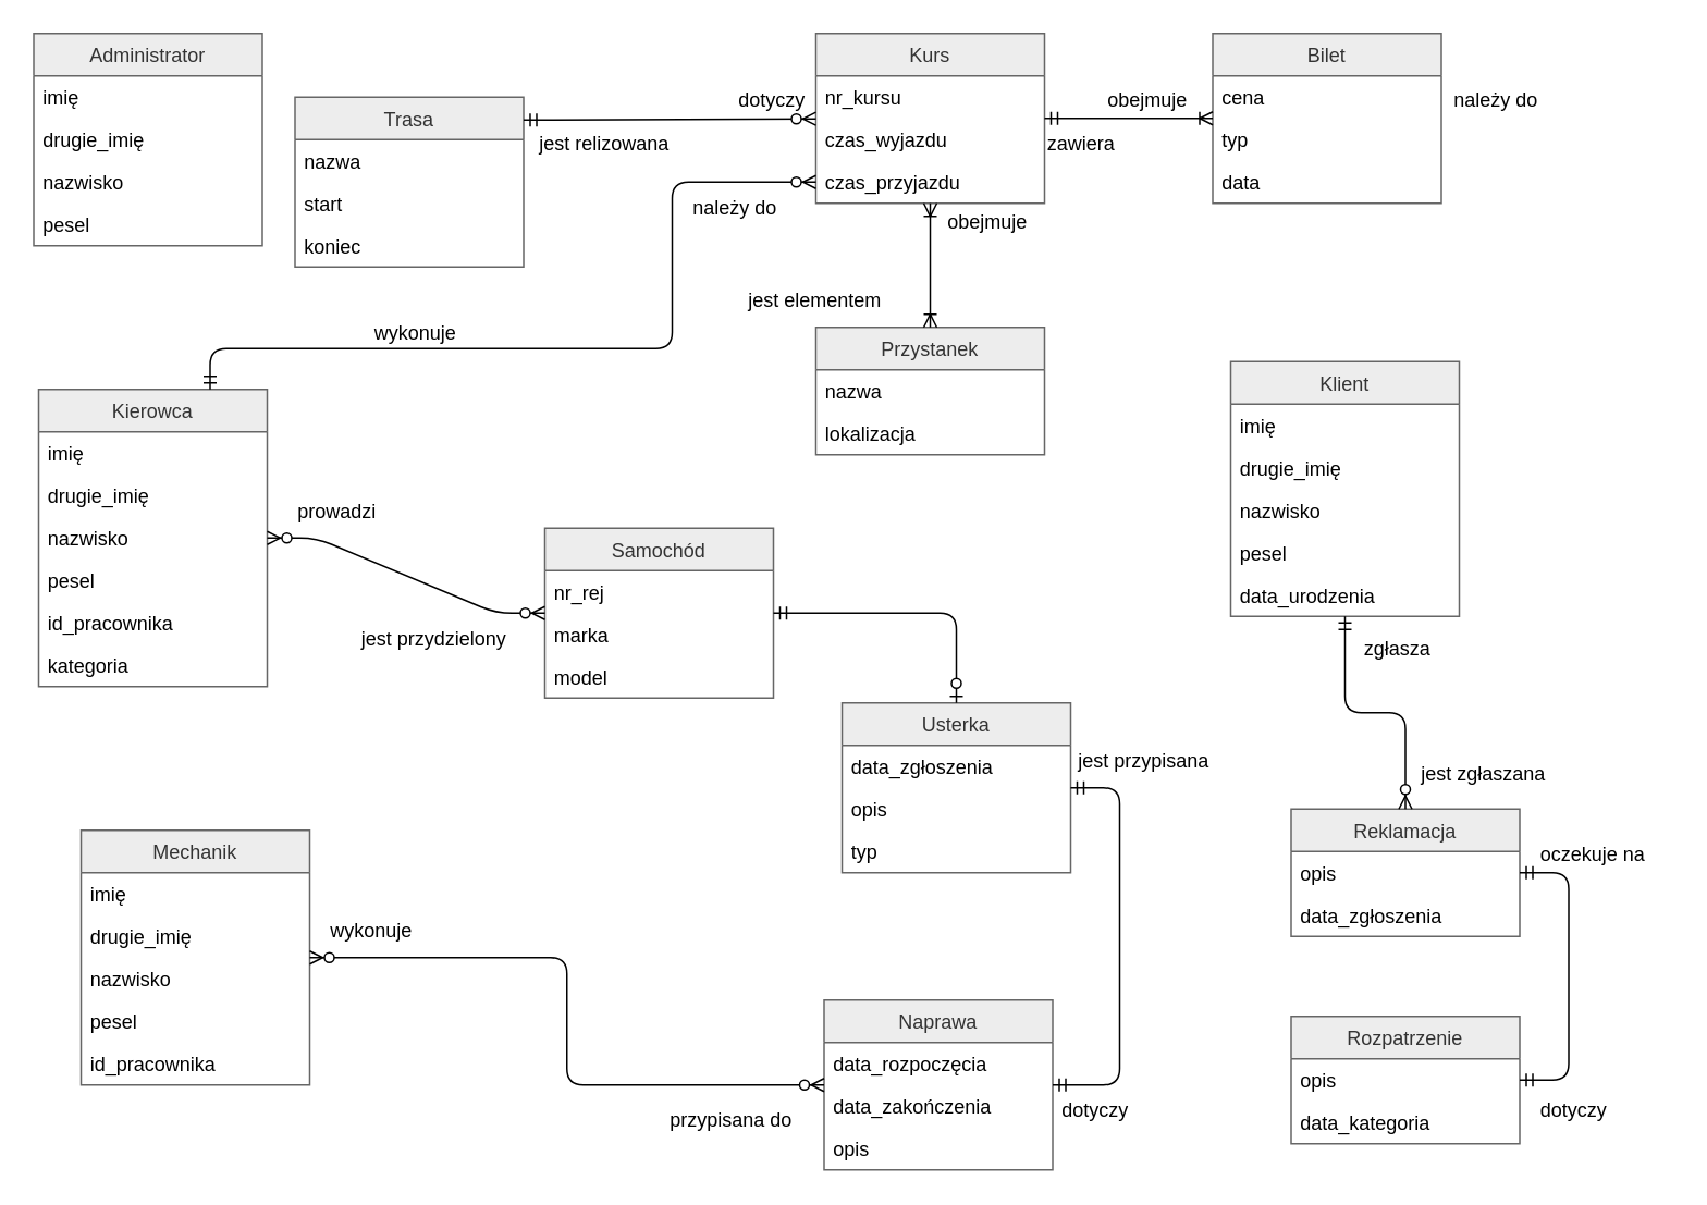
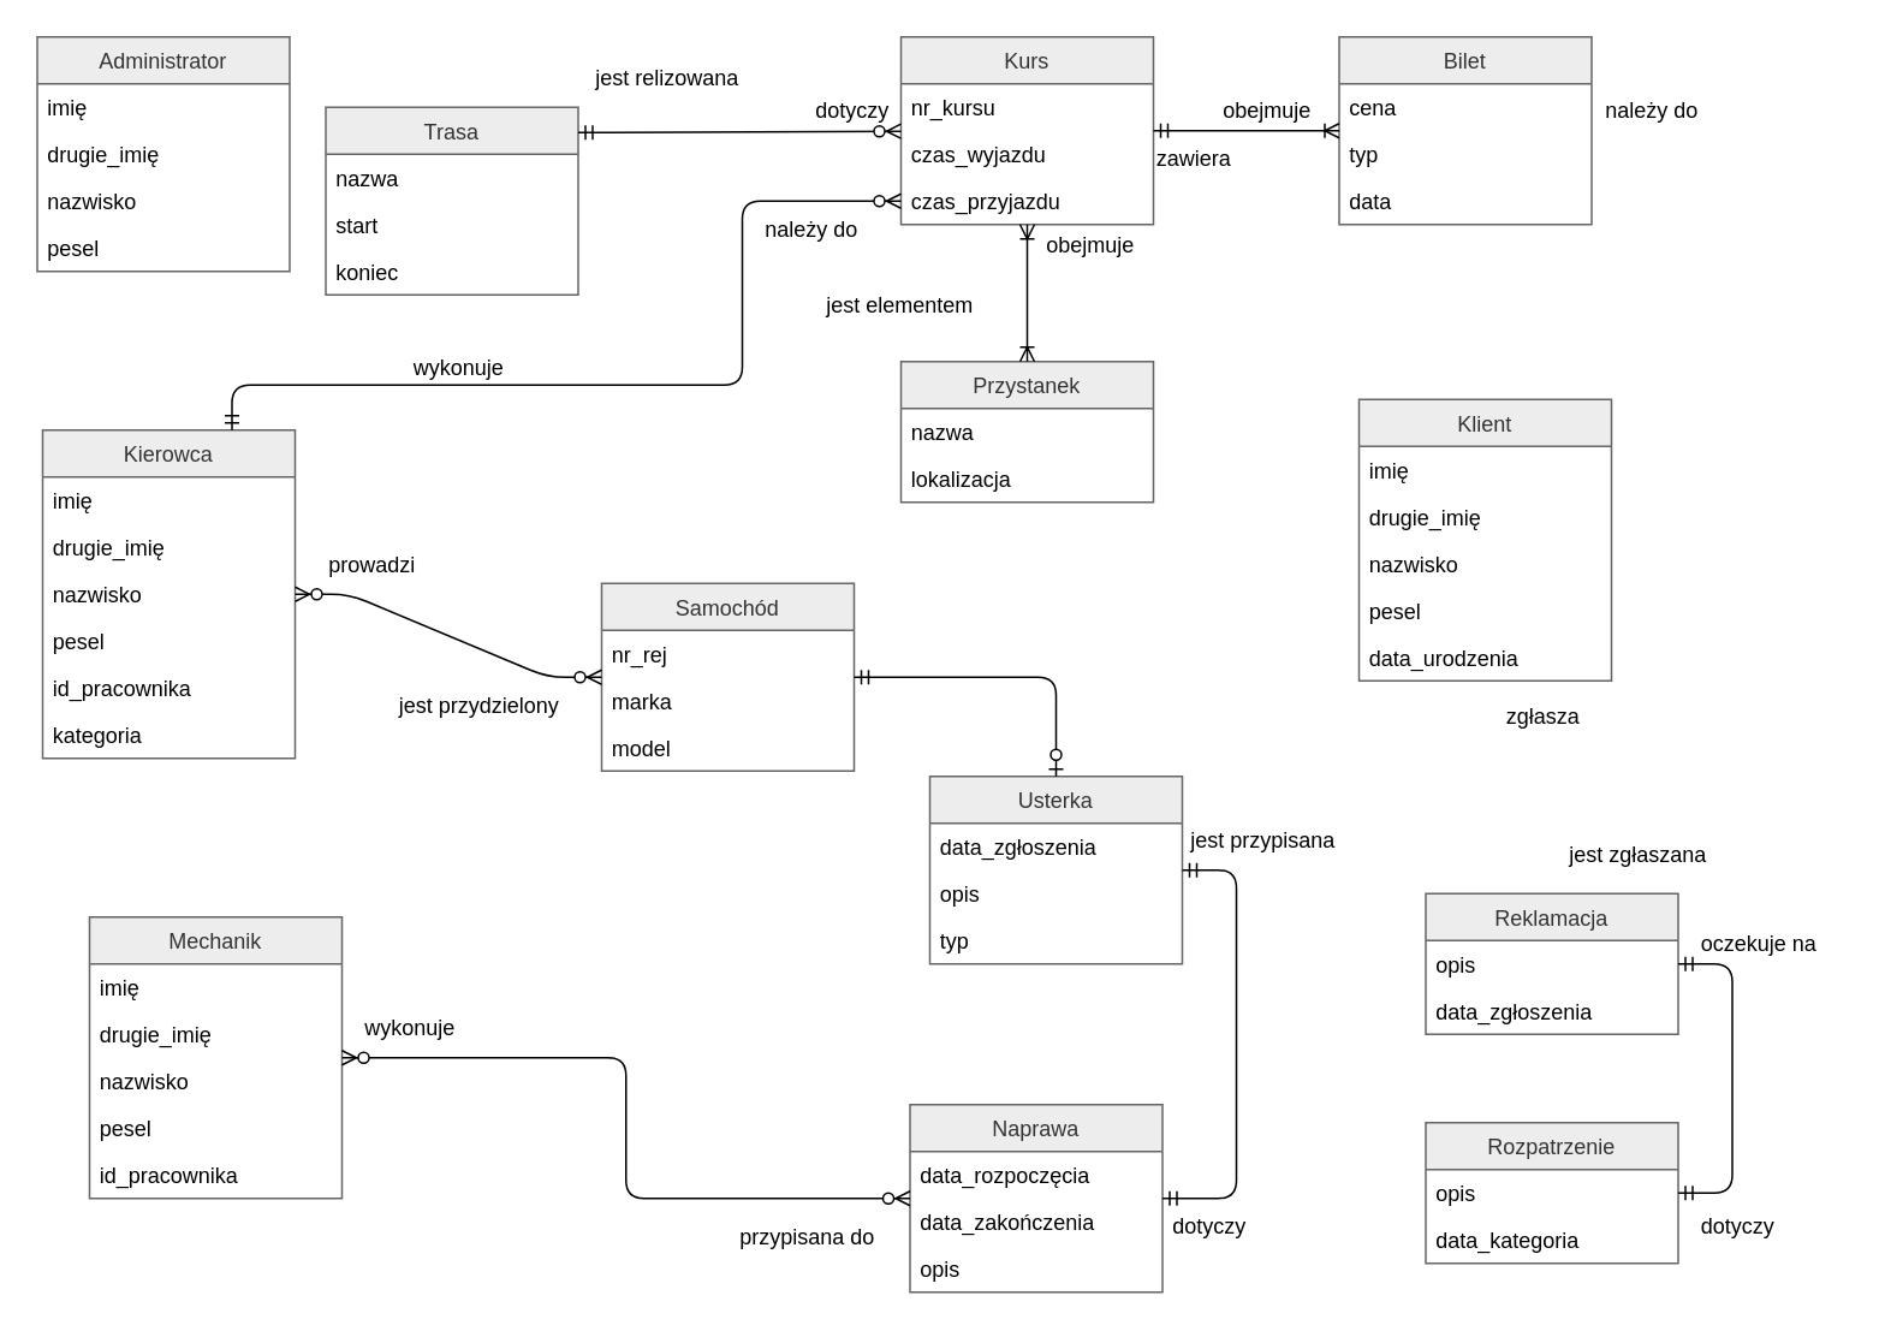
- <mxCell id="69" value="jest relizowana" style="text;html=1;resizable=0;points=[];autosize=1;align=left;verticalAlign=top;spacingTop=-4;" parent="1" vertex="1"><mxGeometry x="328" y="78" width="102" height="14" as="geometry" /></mxCell>
+ <mxCell id="69" value="jest relizowana" style="text;html=1;resizable=0;points=[];autosize=1;align=left;verticalAlign=top;spacingTop=-4;" parent="1" vertex="1"><mxGeometry x="328" y="33" width="102" height="14" as="geometry" /></mxCell>
- <mxCell id="75" value="jest elementem" style="text;html=1;resizable=0;points=[];autosize=1;align=left;verticalAlign=top;spacingTop=-4;" parent="1" vertex="1"><mxGeometry x="456" y="174" width="103" height="14" as="geometry" /></mxCell>
+ <mxCell id="75" value="jest elementem" style="text;html=1;resizable=0;points=[];autosize=1;align=left;verticalAlign=top;spacingTop=-4;" parent="1" vertex="1"><mxGeometry x="456" y="159" width="103" height="14" as="geometry" /></mxCell>
- <mxCell id="67" value="" style="edgeStyle=orthogonalEdgeStyle;fontSize=12;html=1;endArrow=ERzeroToMany;startArrow=ERmandOne;" parent="1" source="7" target="46" edge="1"><mxGeometry width="100" height="100" relative="1" as="geometry"><mxPoint x="1021" y="439" as="sourcePoint" /><mxPoint x="1121" y="339" as="targetPoint" /></mxGeometry></mxCell>
